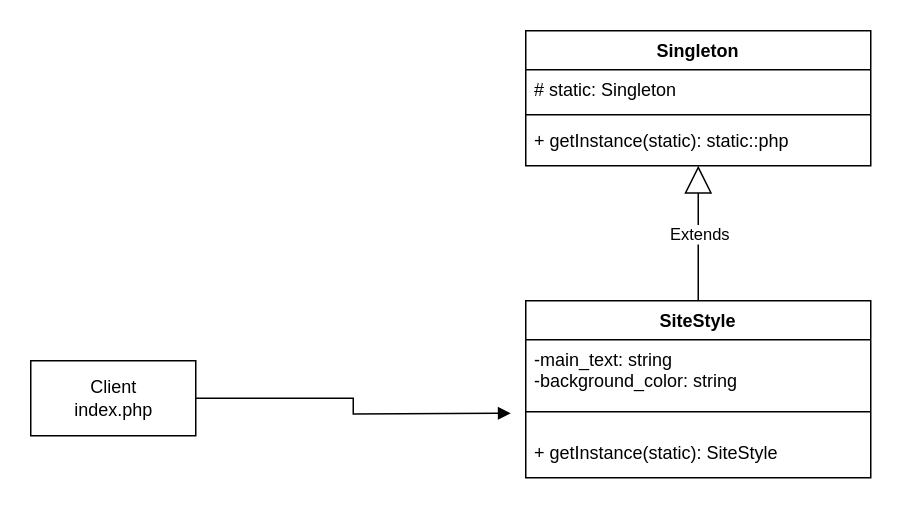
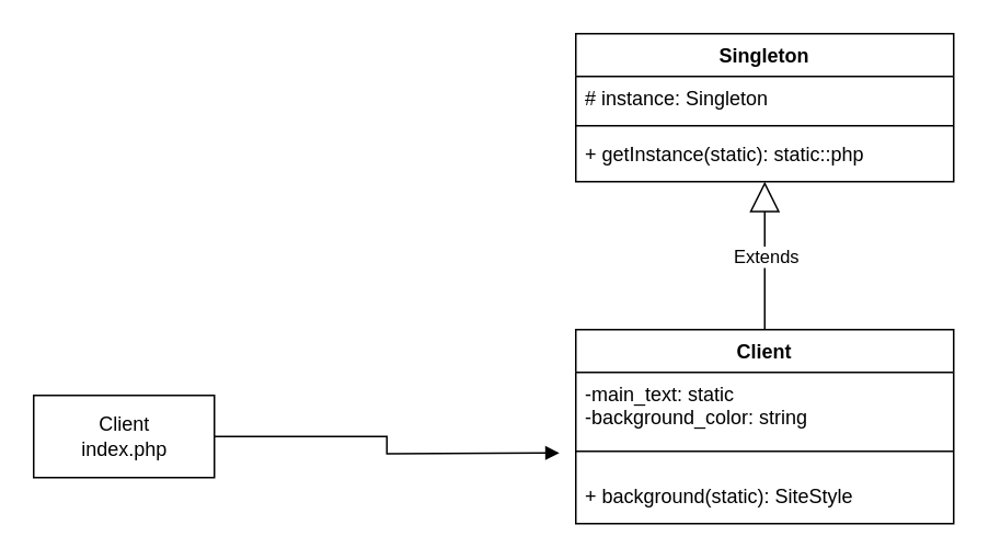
- <mxCell id="3" value="# static: Singleton" style="text;strokeColor=none;fillColor=none;align=left;verticalAlign=top;spacingLeft=4;spacingRight=4;overflow=hidden;rotatable=0;points=[[0,0.5],[1,0.5]];portConstraint=eastwest;" parent="2" vertex="1"><mxGeometry y="26" width="230" height="26" as="geometry" /></mxCell>
+ <mxCell id="3" value="# instance: Singleton" style="text;strokeColor=none;fillColor=none;align=left;verticalAlign=top;spacingLeft=4;spacingRight=4;overflow=hidden;rotatable=0;points=[[0,0.5],[1,0.5]];portConstraint=eastwest;" parent="2" vertex="1"><mxGeometry y="26" width="230" height="26" as="geometry" /></mxCell>
- <mxCell id="6" value="SiteStyle" style="swimlane;fontStyle=1;align=center;verticalAlign=top;childLayout=stackLayout;horizontal=1;startSize=26;horizontalStack=0;resizeParent=1;resizeParentMax=0;resizeLast=0;collapsible=1;marginBottom=0;" parent="1" vertex="1"><mxGeometry x="350" y="200" width="230" height="118" as="geometry" /></mxCell>
+ <mxCell id="6" value="Client" style="swimlane;fontStyle=1;align=center;verticalAlign=top;childLayout=stackLayout;horizontal=1;startSize=26;horizontalStack=0;resizeParent=1;resizeParentMax=0;resizeLast=0;collapsible=1;marginBottom=0;" parent="1" vertex="1"><mxGeometry x="350" y="200" width="230" height="118" as="geometry" /></mxCell>
- <mxCell id="7" value="-main_text: string&#10;-background_color: string" style="text;strokeColor=none;fillColor=none;align=left;verticalAlign=top;spacingLeft=4;spacingRight=4;overflow=hidden;rotatable=0;points=[[0,0.5],[1,0.5]];portConstraint=eastwest;" parent="6" vertex="1"><mxGeometry y="26" width="230" height="34" as="geometry" /></mxCell>
+ <mxCell id="7" value="-main_text: static&#10;-background_color: string" style="text;strokeColor=none;fillColor=none;align=left;verticalAlign=top;spacingLeft=4;spacingRight=4;overflow=hidden;rotatable=0;points=[[0,0.5],[1,0.5]];portConstraint=eastwest;" parent="6" vertex="1"><mxGeometry y="26" width="230" height="34" as="geometry" /></mxCell>
- <mxCell id="9" value="+ getInstance(static): SiteStyle" style="text;strokeColor=none;fillColor=none;align=left;verticalAlign=top;spacingLeft=4;spacingRight=4;overflow=hidden;rotatable=0;points=[[0,0.5],[1,0.5]];portConstraint=eastwest;" parent="6" vertex="1"><mxGeometry y="88" width="230" height="30" as="geometry" /></mxCell>
+ <mxCell id="9" value="+ background(static): SiteStyle" style="text;strokeColor=none;fillColor=none;align=left;verticalAlign=top;spacingLeft=4;spacingRight=4;overflow=hidden;rotatable=0;points=[[0,0.5],[1,0.5]];portConstraint=eastwest;" parent="6" vertex="1"><mxGeometry y="88" width="230" height="30" as="geometry" /></mxCell>
